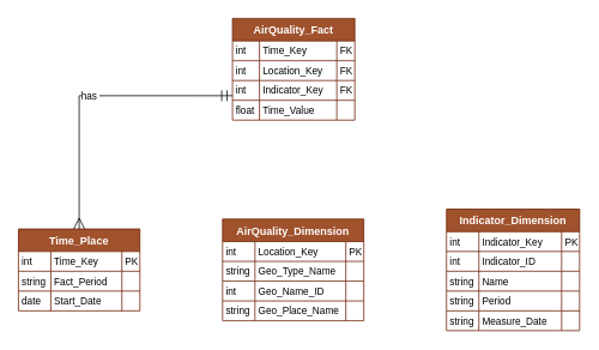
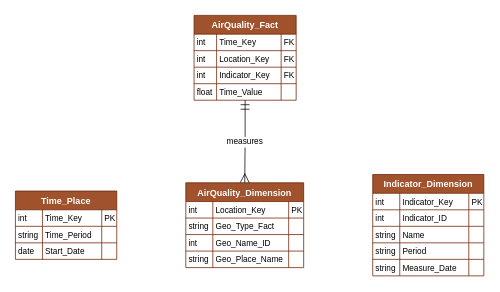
- <mxCell id="70" value="has" style="startArrow=ERmandOne;startSize=10;;endArrow=ERmany;endSize=10;;exitX=0;exitY=0.76;entryX=0.5;entryY=0;rounded=0;edgeStyle=orthogonalEdgeStyle;" parent="1" source="2" target="19" edge="1"><mxGeometry relative="1" as="geometry" /></mxCell>
+ <mxCell id="71" value="measures" style="startArrow=ERmandOne;startSize=10;;endArrow=ERmany;endSize=10;;exitX=0.5;exitY=1;entryX=0.5;entryY=0;rounded=0;edgeStyle=orthogonalEdgeStyle;" parent="1" source="2" target="32" edge="1"><mxGeometry relative="1" as="geometry" /></mxCell>
- <mxCell id="39" value="Geo_Type_Name" style="shape=partialRectangle;connectable=0;fillColor=none;top=0;left=0;bottom=0;right=0;align=left;spacingLeft=2;overflow=hidden;fontSize=11;" parent="37" vertex="1"><mxGeometry x="36" width="101" height="22" as="geometry"><mxRectangle width="101" height="22" as="alternateBounds" /></mxGeometry></mxCell>
+ <mxCell id="39" value="Geo_Type_Fact" style="shape=partialRectangle;connectable=0;fillColor=none;top=0;left=0;bottom=0;right=0;align=left;spacingLeft=2;overflow=hidden;fontSize=11;" parent="37" vertex="1"><mxGeometry x="36" width="101" height="22" as="geometry"><mxRectangle width="101" height="22" as="alternateBounds" /></mxGeometry></mxCell>
- <mxCell id="26" value="Fact_Period" style="shape=partialRectangle;connectable=0;fillColor=none;top=0;left=0;bottom=0;right=0;align=left;spacingLeft=2;overflow=hidden;fontSize=11;" parent="24" vertex="1"><mxGeometry x="36" width="79" height="22" as="geometry"><mxRectangle width="79" height="22" as="alternateBounds" /></mxGeometry></mxCell>
+ <mxCell id="26" value="Time_Period" style="shape=partialRectangle;connectable=0;fillColor=none;top=0;left=0;bottom=0;right=0;align=left;spacingLeft=2;overflow=hidden;fontSize=11;" parent="24" vertex="1"><mxGeometry x="36" width="79" height="22" as="geometry"><mxRectangle width="79" height="22" as="alternateBounds" /></mxGeometry></mxCell>
